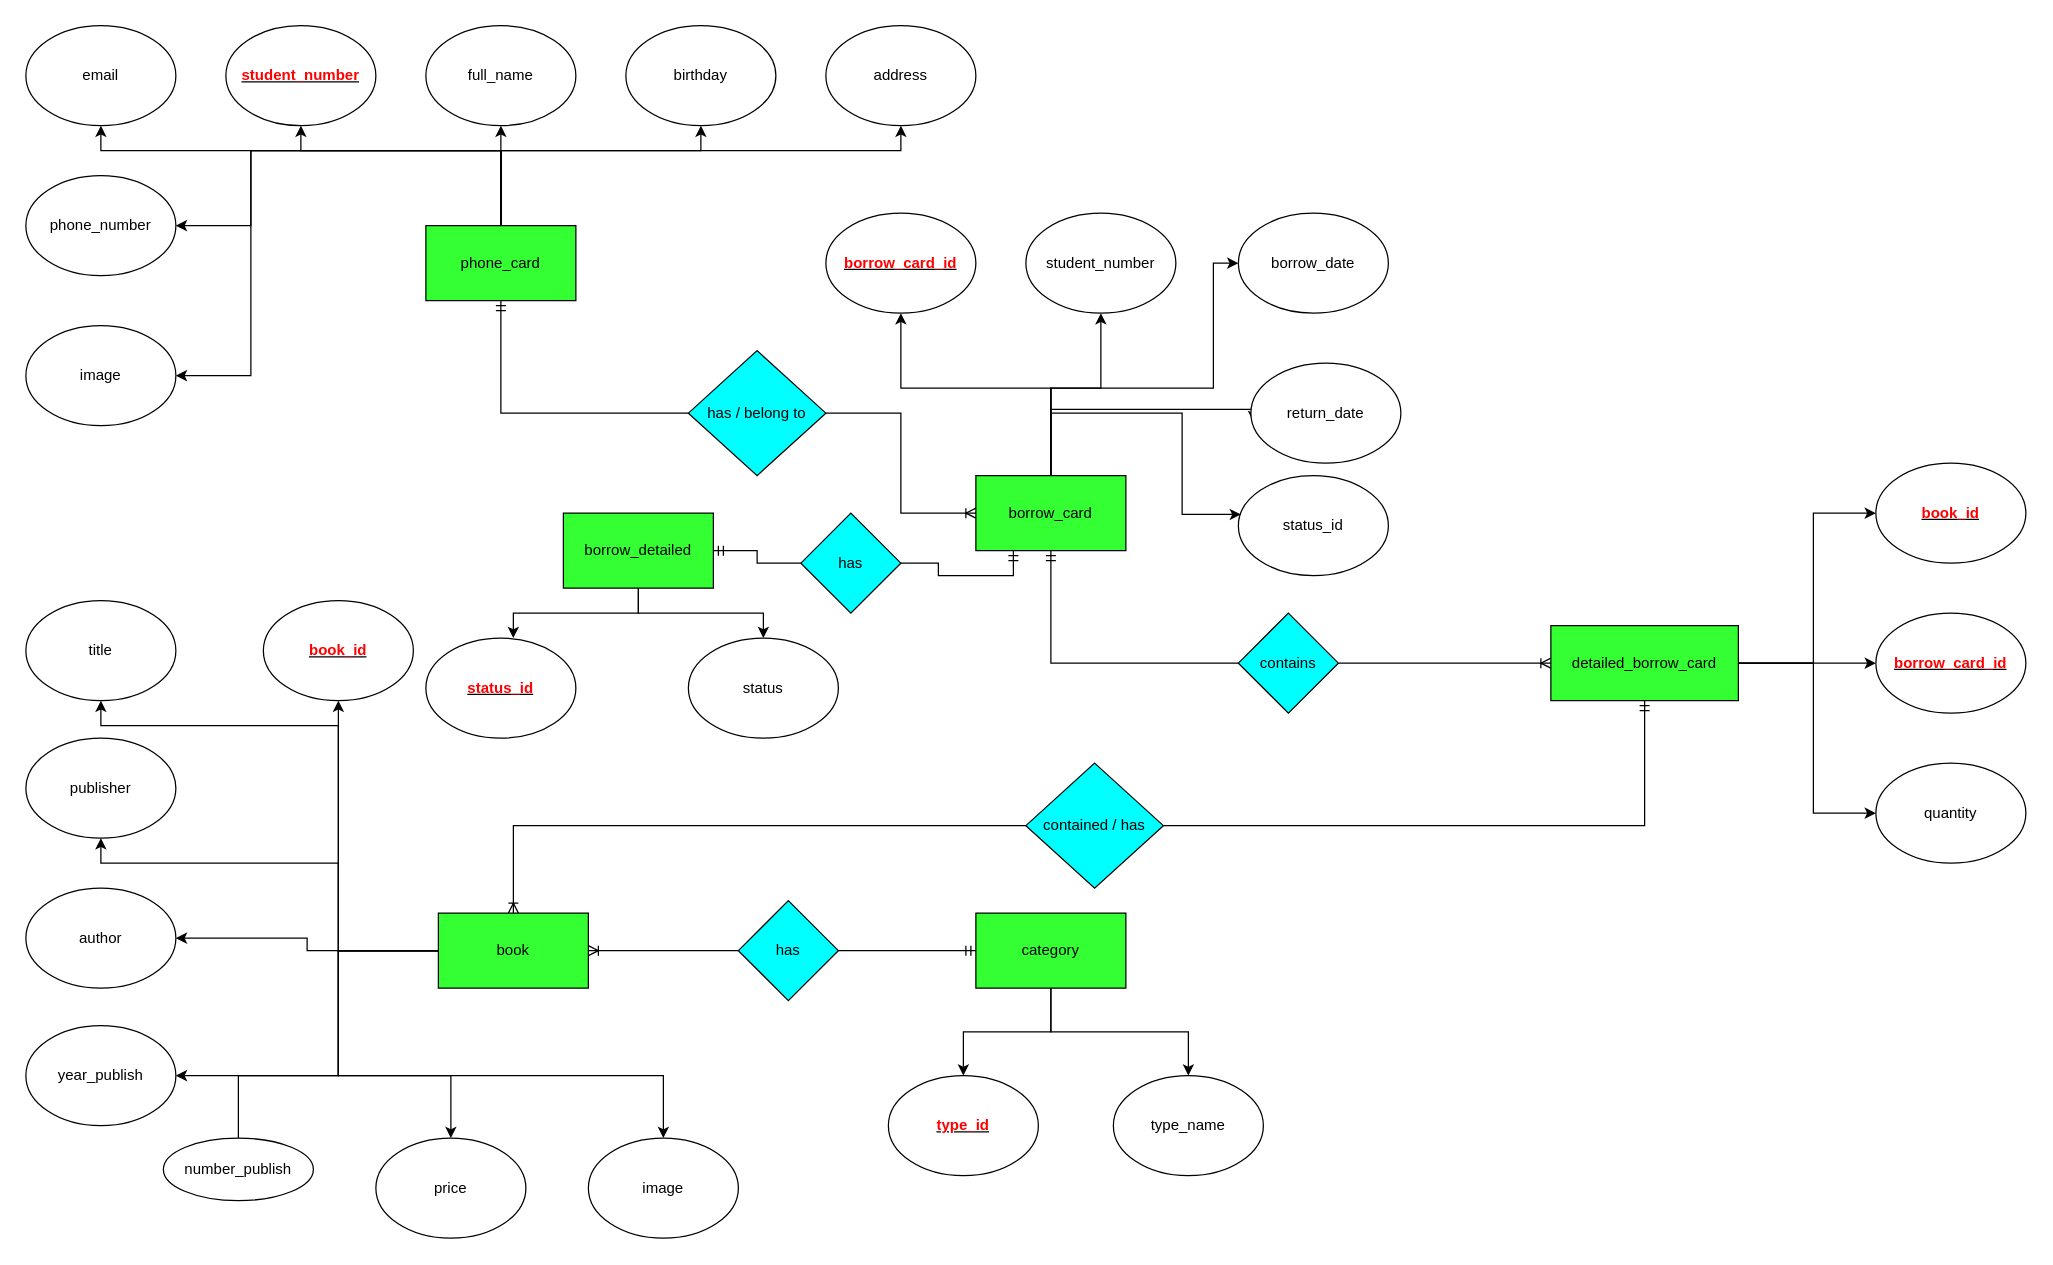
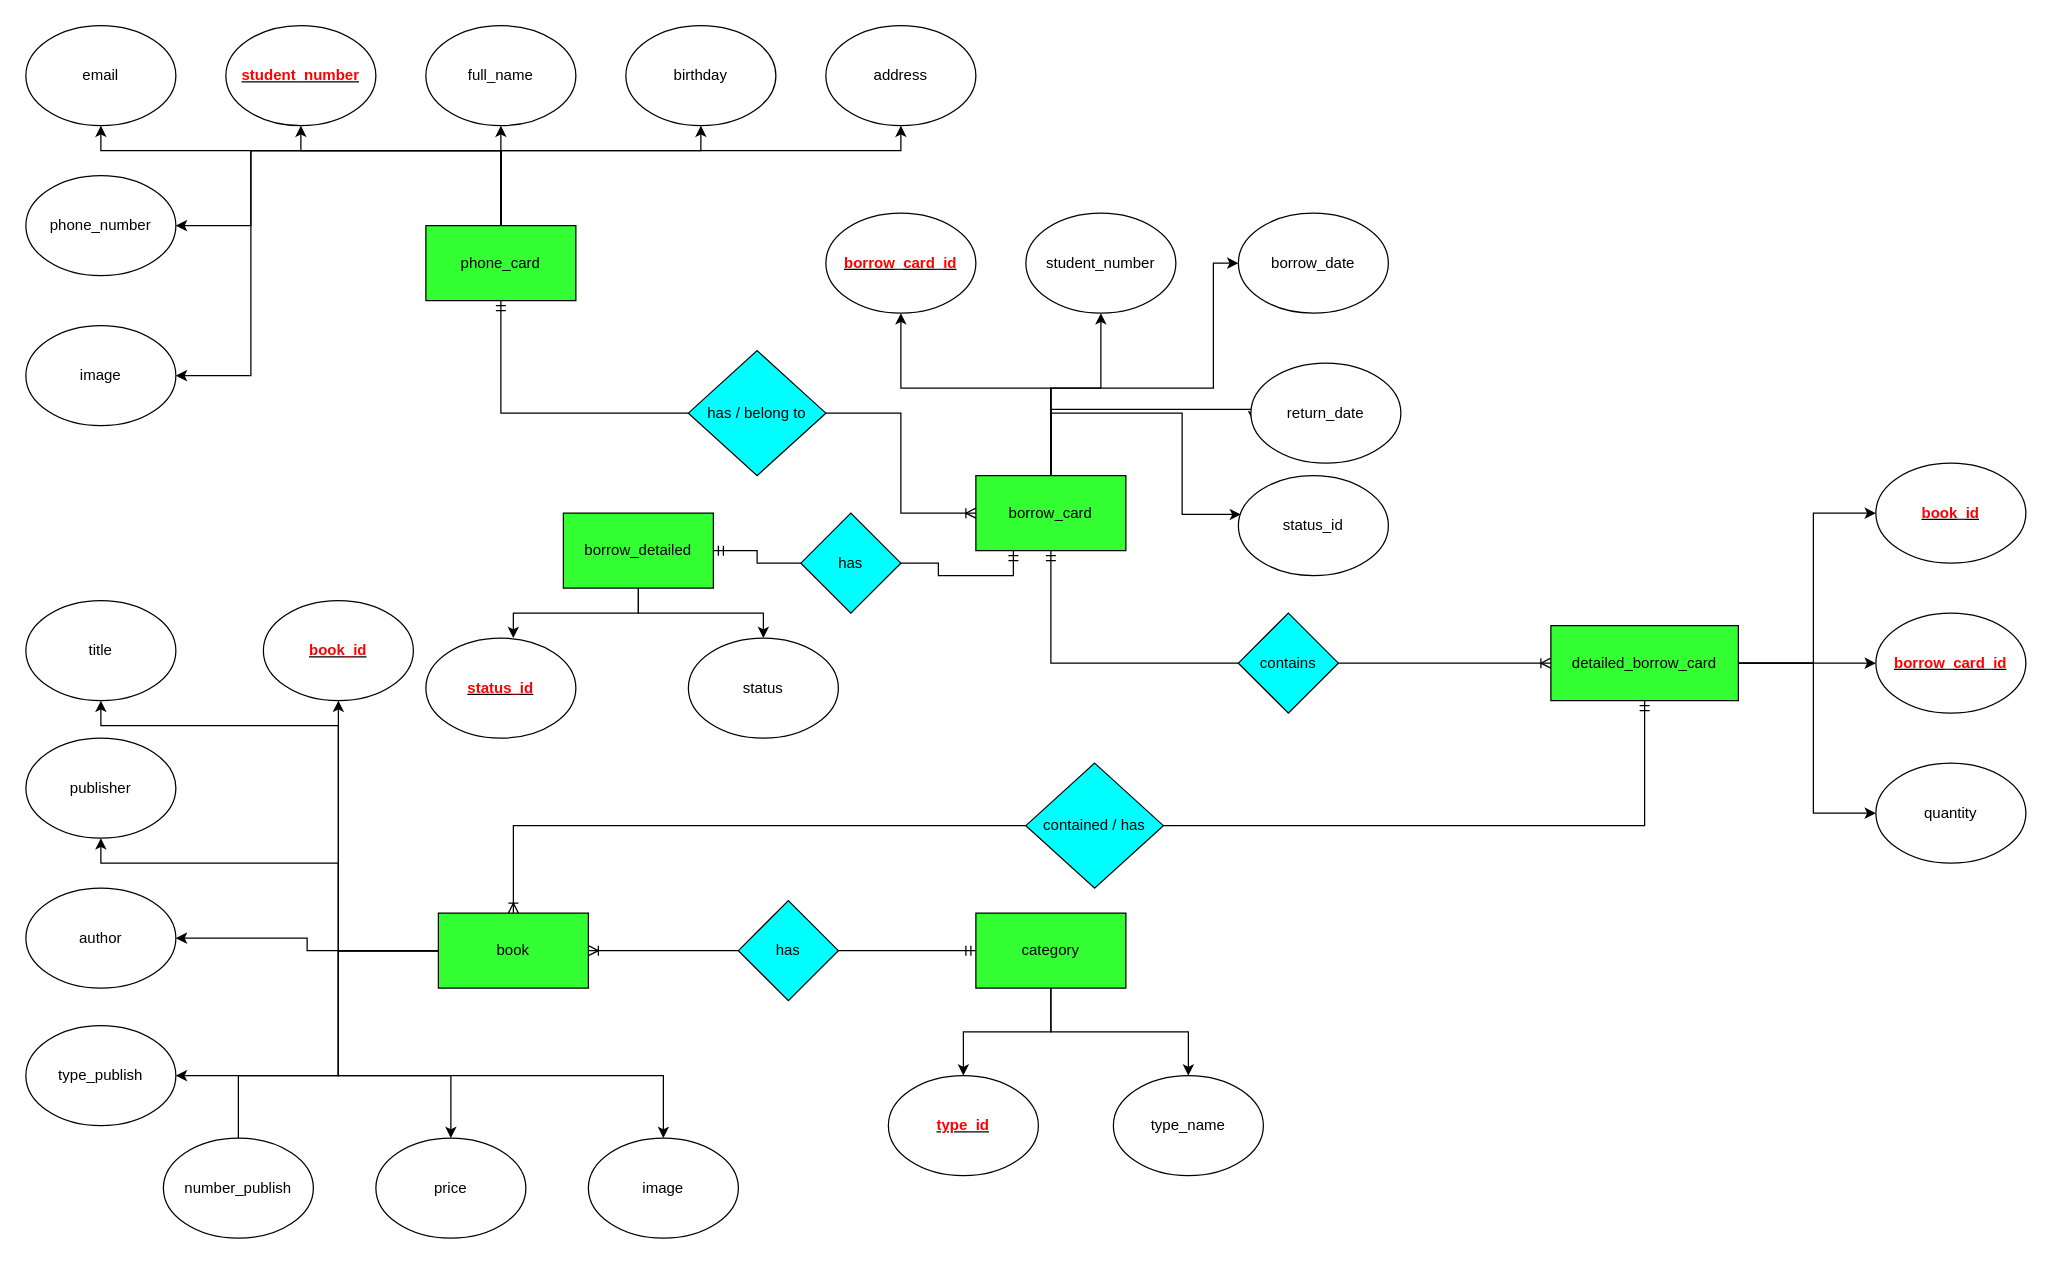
- <mxCell id="46" value="year_publish" style="ellipse;whiteSpace=wrap;html=1;" vertex="1" parent="1"><mxGeometry x="20" y="820" width="120" height="80" as="geometry" /></mxCell>
+ <mxCell id="46" value="type_publish" style="ellipse;whiteSpace=wrap;html=1;" vertex="1" parent="1"><mxGeometry x="20" y="820" width="120" height="80" as="geometry" /></mxCell>
- <mxCell id="48" value="number_publish" style="ellipse;whiteSpace=wrap;html=1;" vertex="1" parent="1"><mxGeometry x="130" y="910" width="120" height="50" as="geometry" /></mxCell>
+ <mxCell id="48" value="number_publish" style="ellipse;whiteSpace=wrap;html=1;" vertex="1" parent="1"><mxGeometry x="130" y="910" width="120" height="80" as="geometry" /></mxCell>
